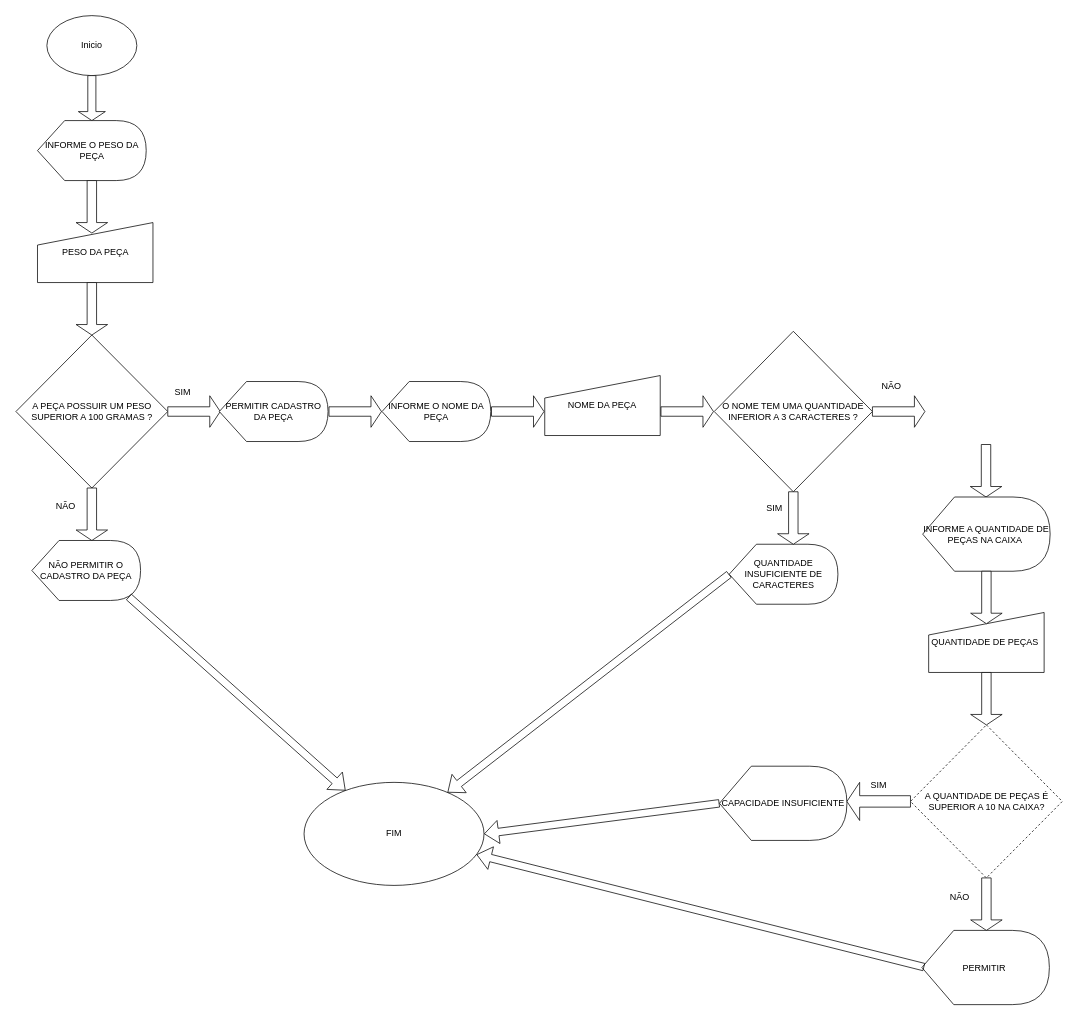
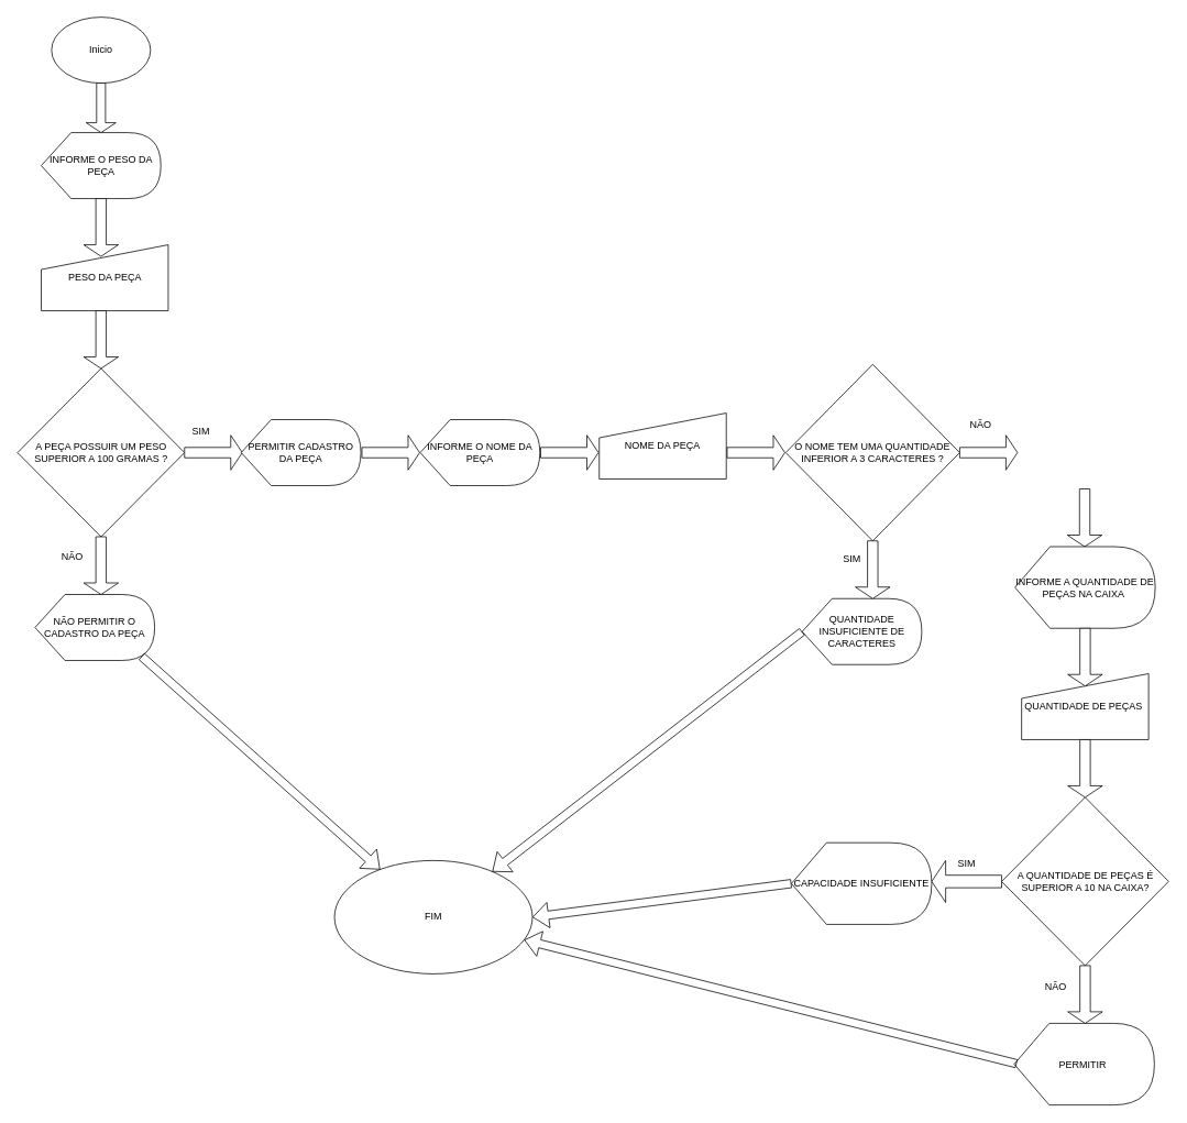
- <mxCell id="30" value="A QUANTIDADE DE PEÇAS É SUPERIOR A 10 NA CAIXA?" style="rhombus;whiteSpace=wrap;html=1;dashed=1;" vertex="1" parent="1"><mxGeometry x="1213.75" y="966" width="202.5" height="204" as="geometry" /></mxCell>
+ <mxCell id="30" value="A QUANTIDADE DE PEÇAS É SUPERIOR A 10 NA CAIXA?" style="rhombus;whiteSpace=wrap;html=1;" vertex="1" parent="1"><mxGeometry x="1213.75" y="966" width="202.5" height="204" as="geometry" /></mxCell>
